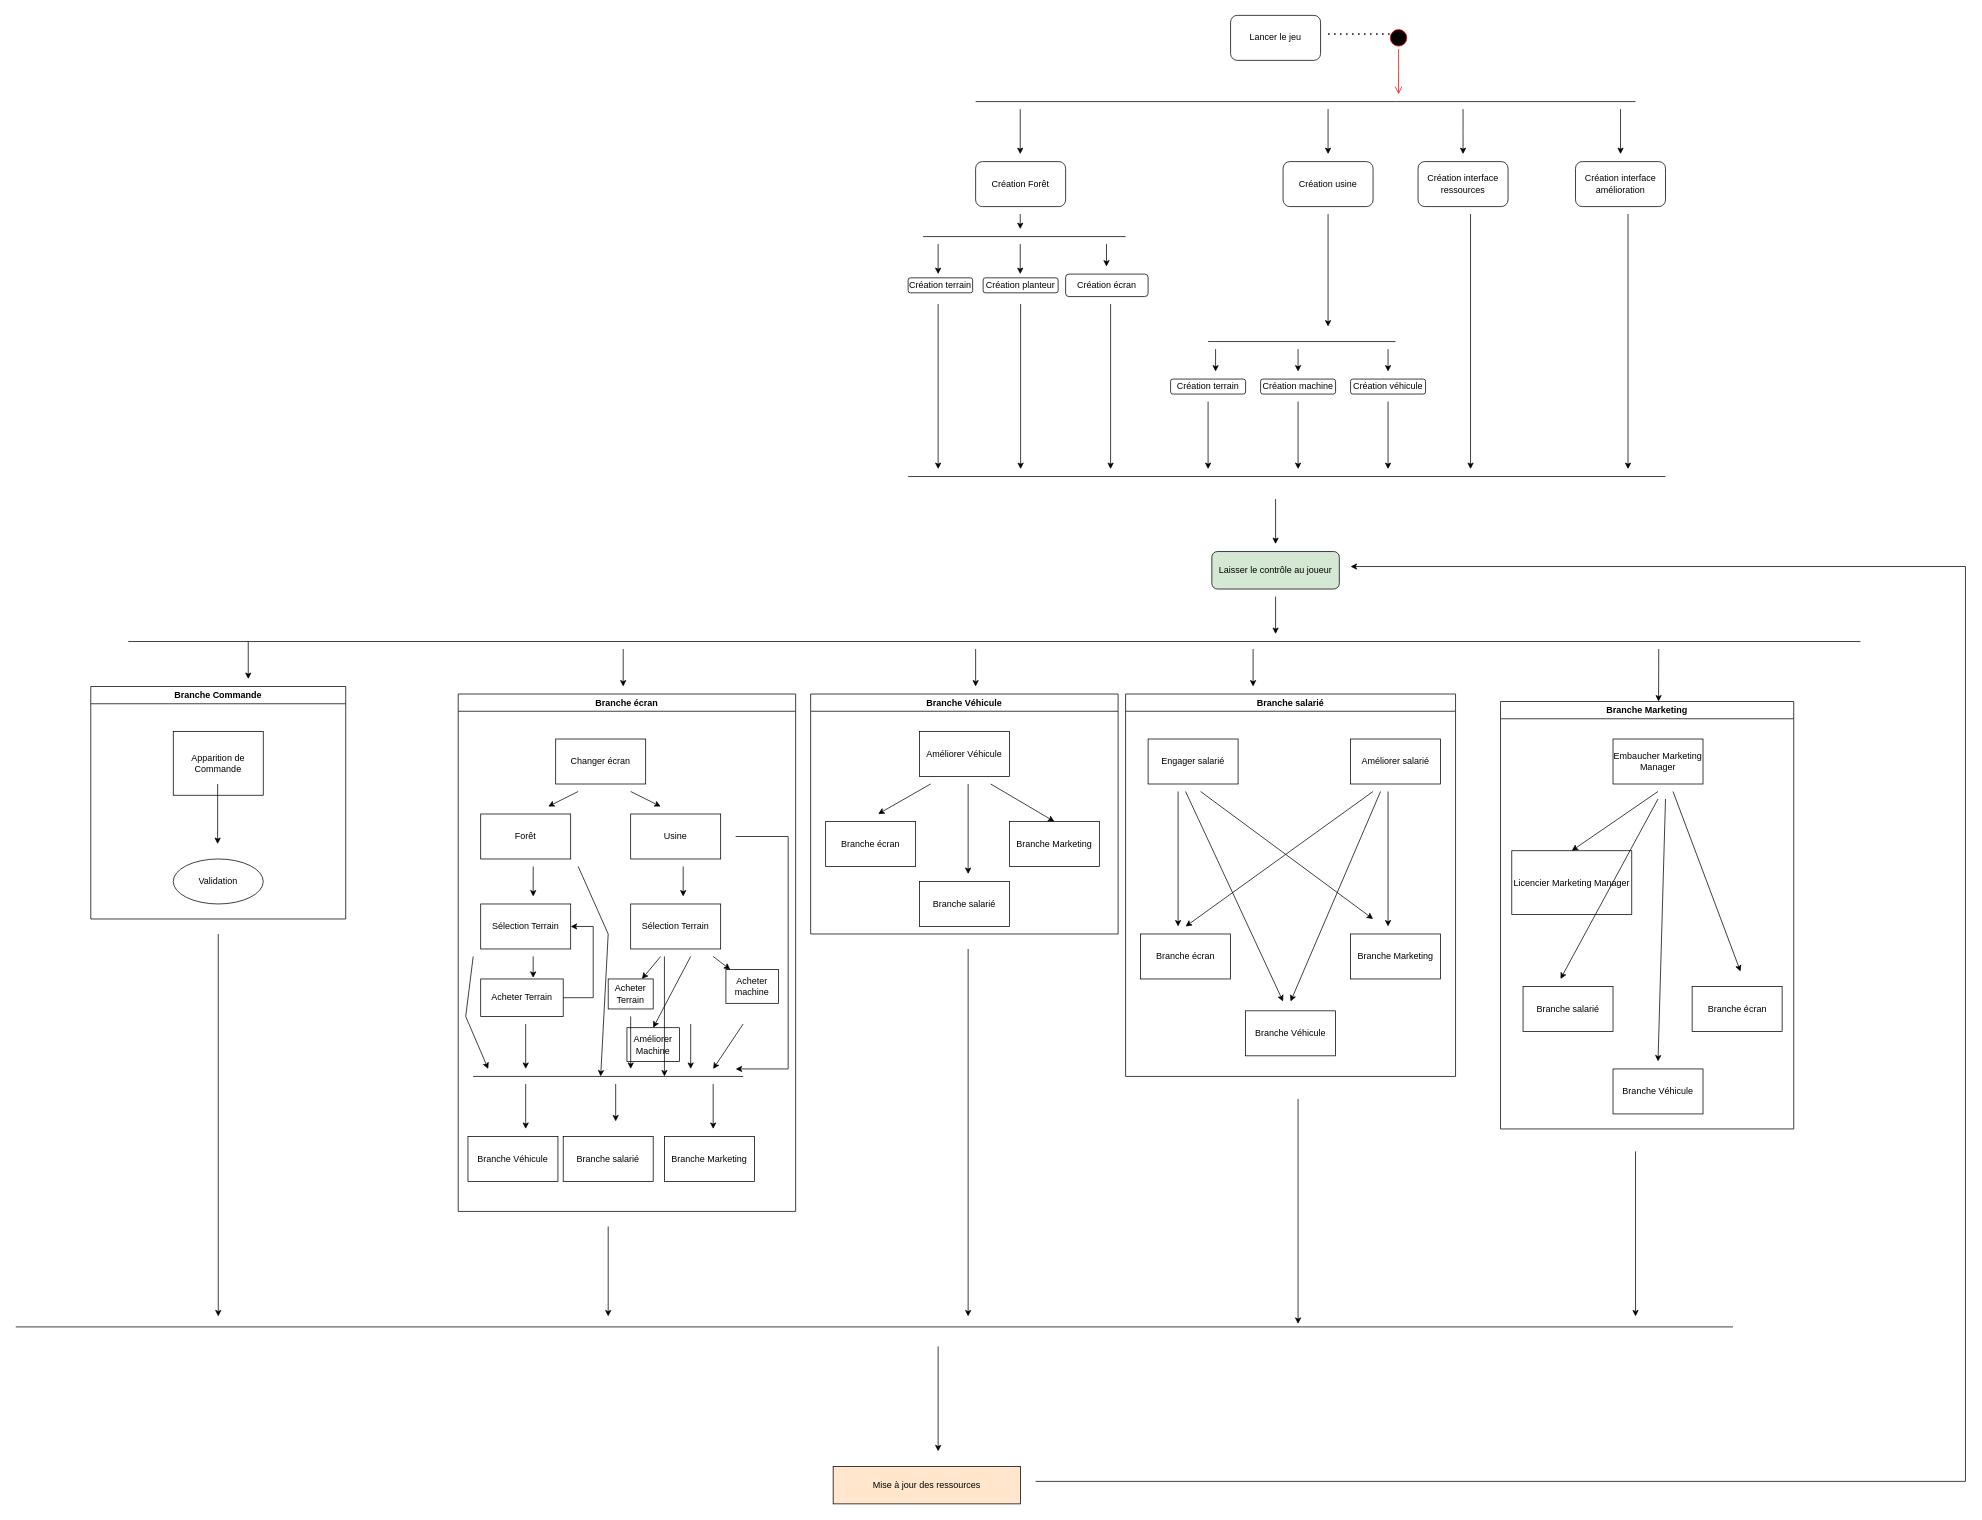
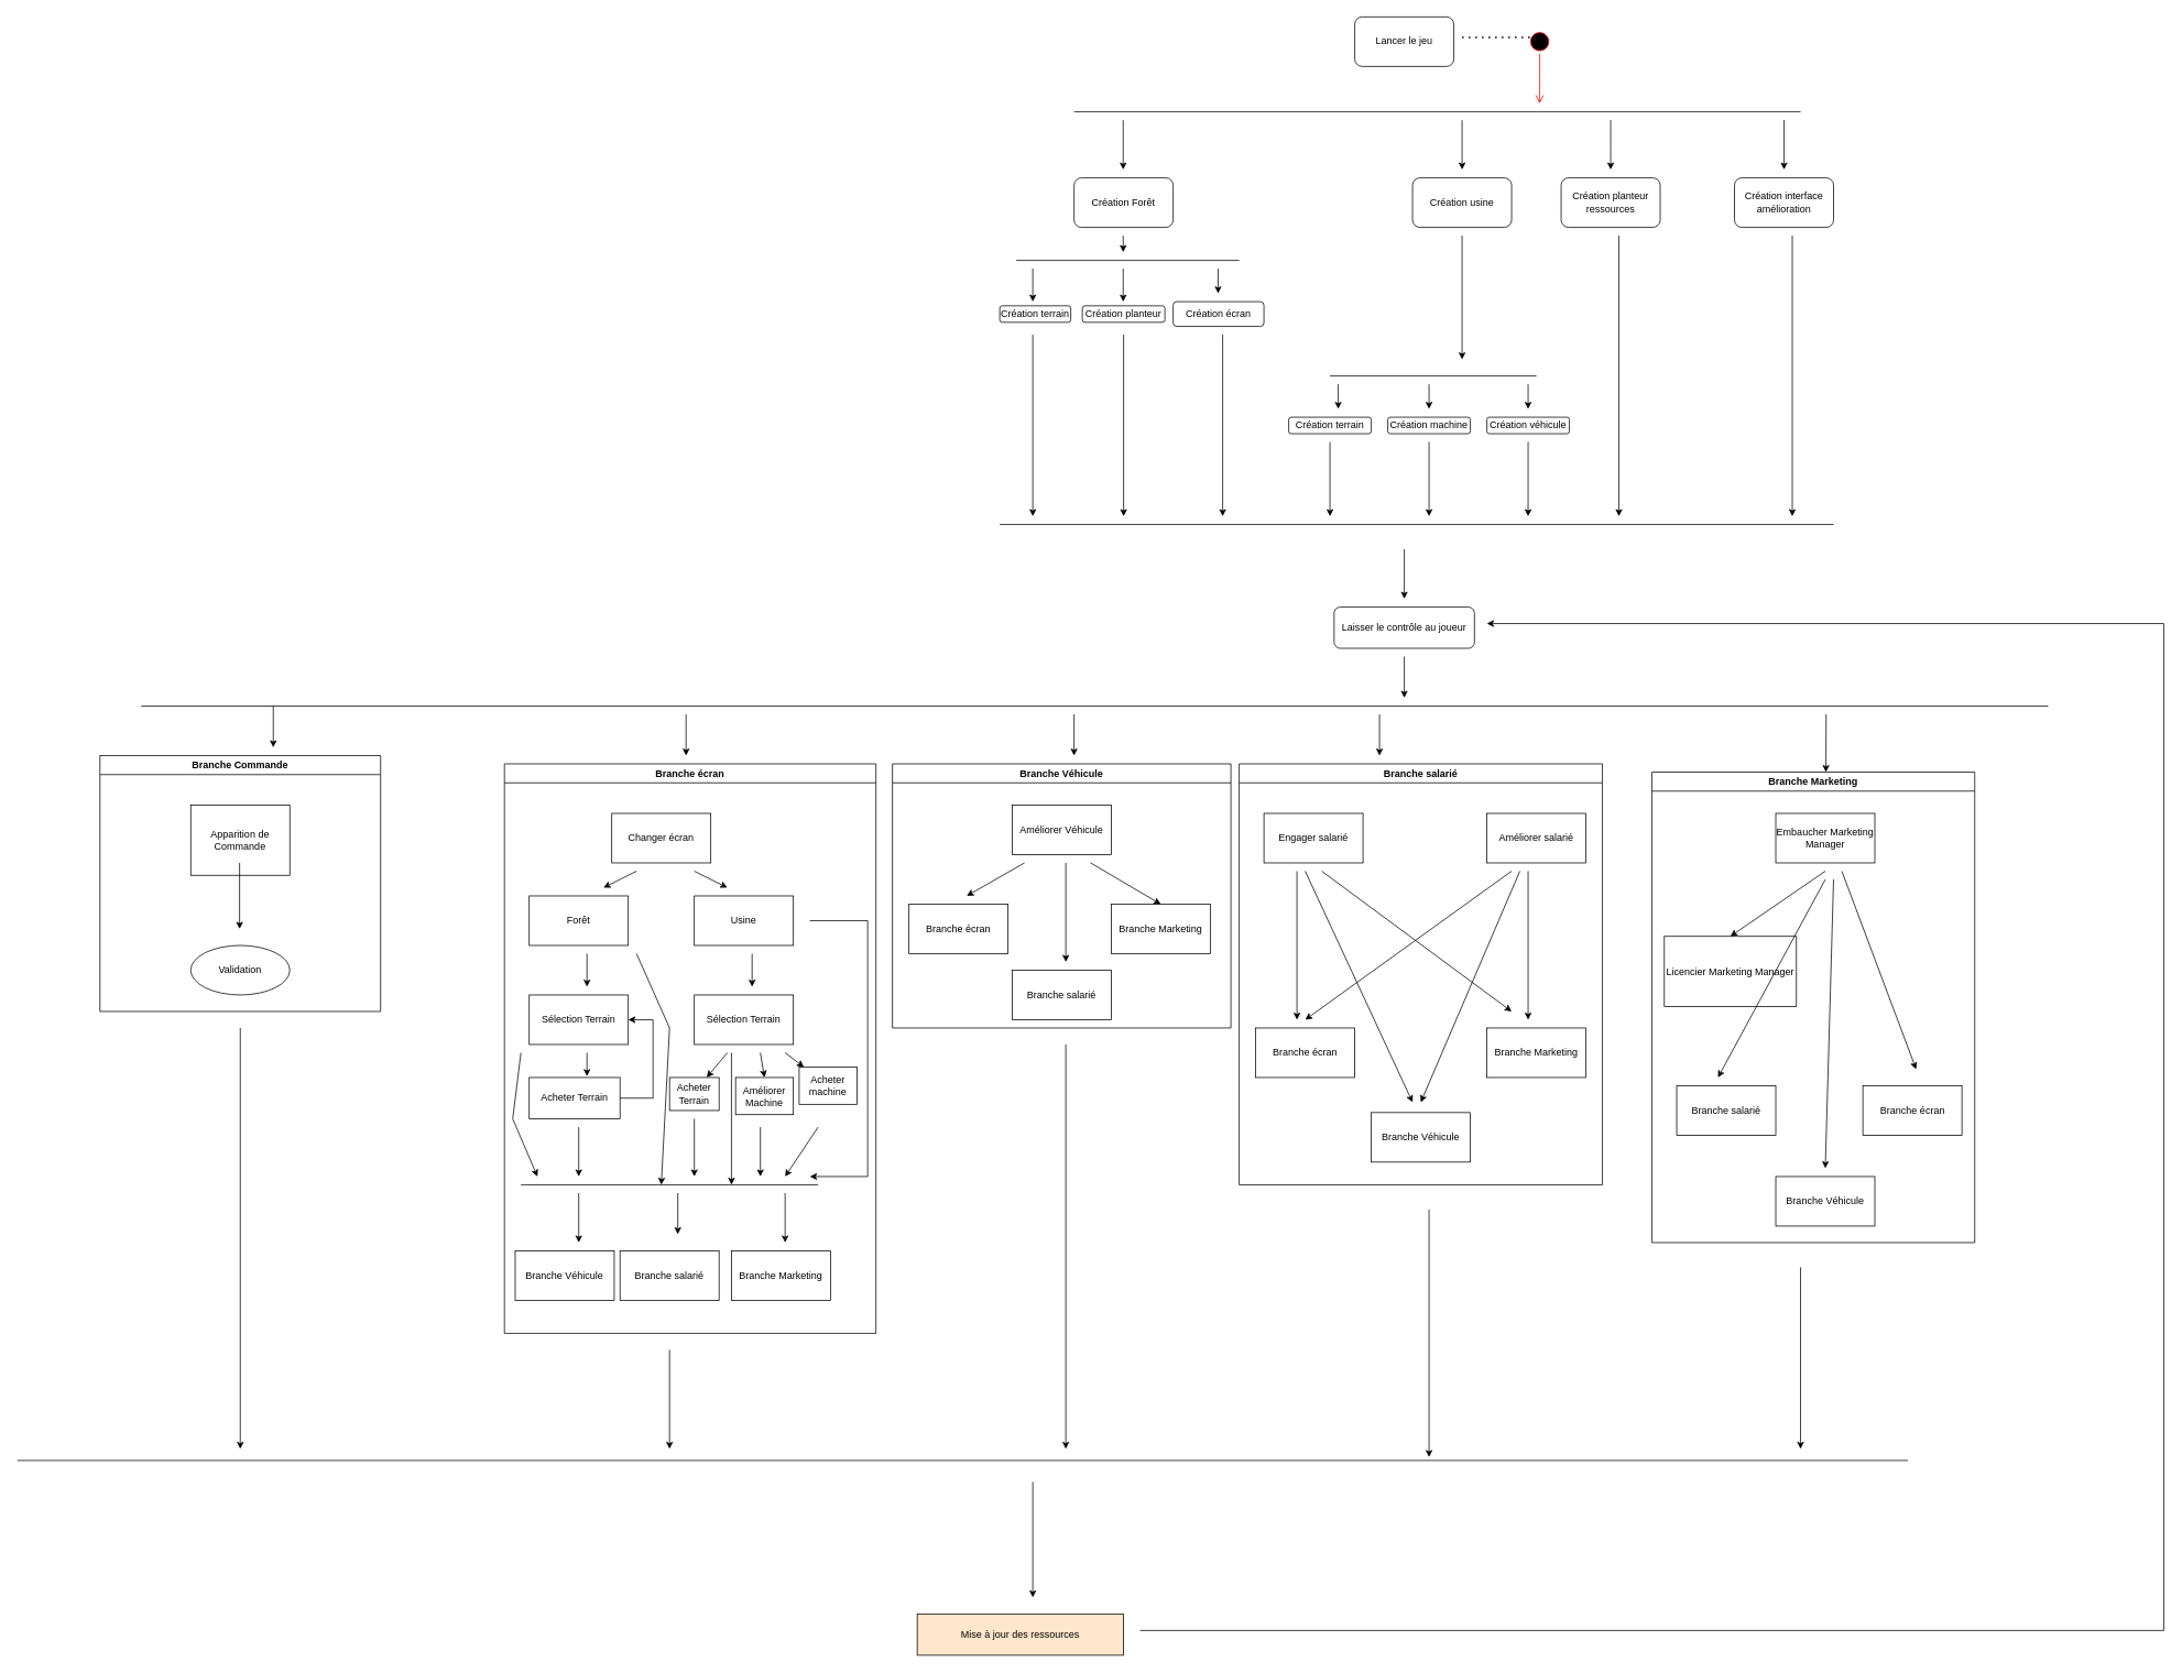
- <mxCell id="14" value="Création interface ressources" style="rounded=1;whiteSpace=wrap;html=1;" parent="1" vertex="1"><mxGeometry x="1890" y="215" width="120" height="60" as="geometry" /></mxCell>
+ <mxCell id="14" value="Création planteur ressources" style="rounded=1;whiteSpace=wrap;html=1;" parent="1" vertex="1"><mxGeometry x="1890" y="215" width="120" height="60" as="geometry" /></mxCell>
- <mxCell id="41" value="Laisser le contrôle au joueur" style="rounded=1;whiteSpace=wrap;html=1;fillColor=#d5e8d4;" parent="1" vertex="1"><mxGeometry x="1615" y="735" width="170" height="50" as="geometry" /></mxCell>
+ <mxCell id="41" value="Laisser le contrôle au joueur" style="rounded=1;whiteSpace=wrap;html=1;" parent="1" vertex="1"><mxGeometry x="1615" y="735" width="170" height="50" as="geometry" /></mxCell>
- <mxCell id="52" value="Améliorer Machine" style="rounded=0;whiteSpace=wrap;html=1;" parent="44" vertex="1"><mxGeometry x="225" y="445" width="70" height="45" as="geometry" /></mxCell>
+ <mxCell id="52" value="Améliorer Machine" style="rounded=0;whiteSpace=wrap;html=1;" parent="44" vertex="1"><mxGeometry x="280" y="380" width="70" height="45" as="geometry" /></mxCell>
